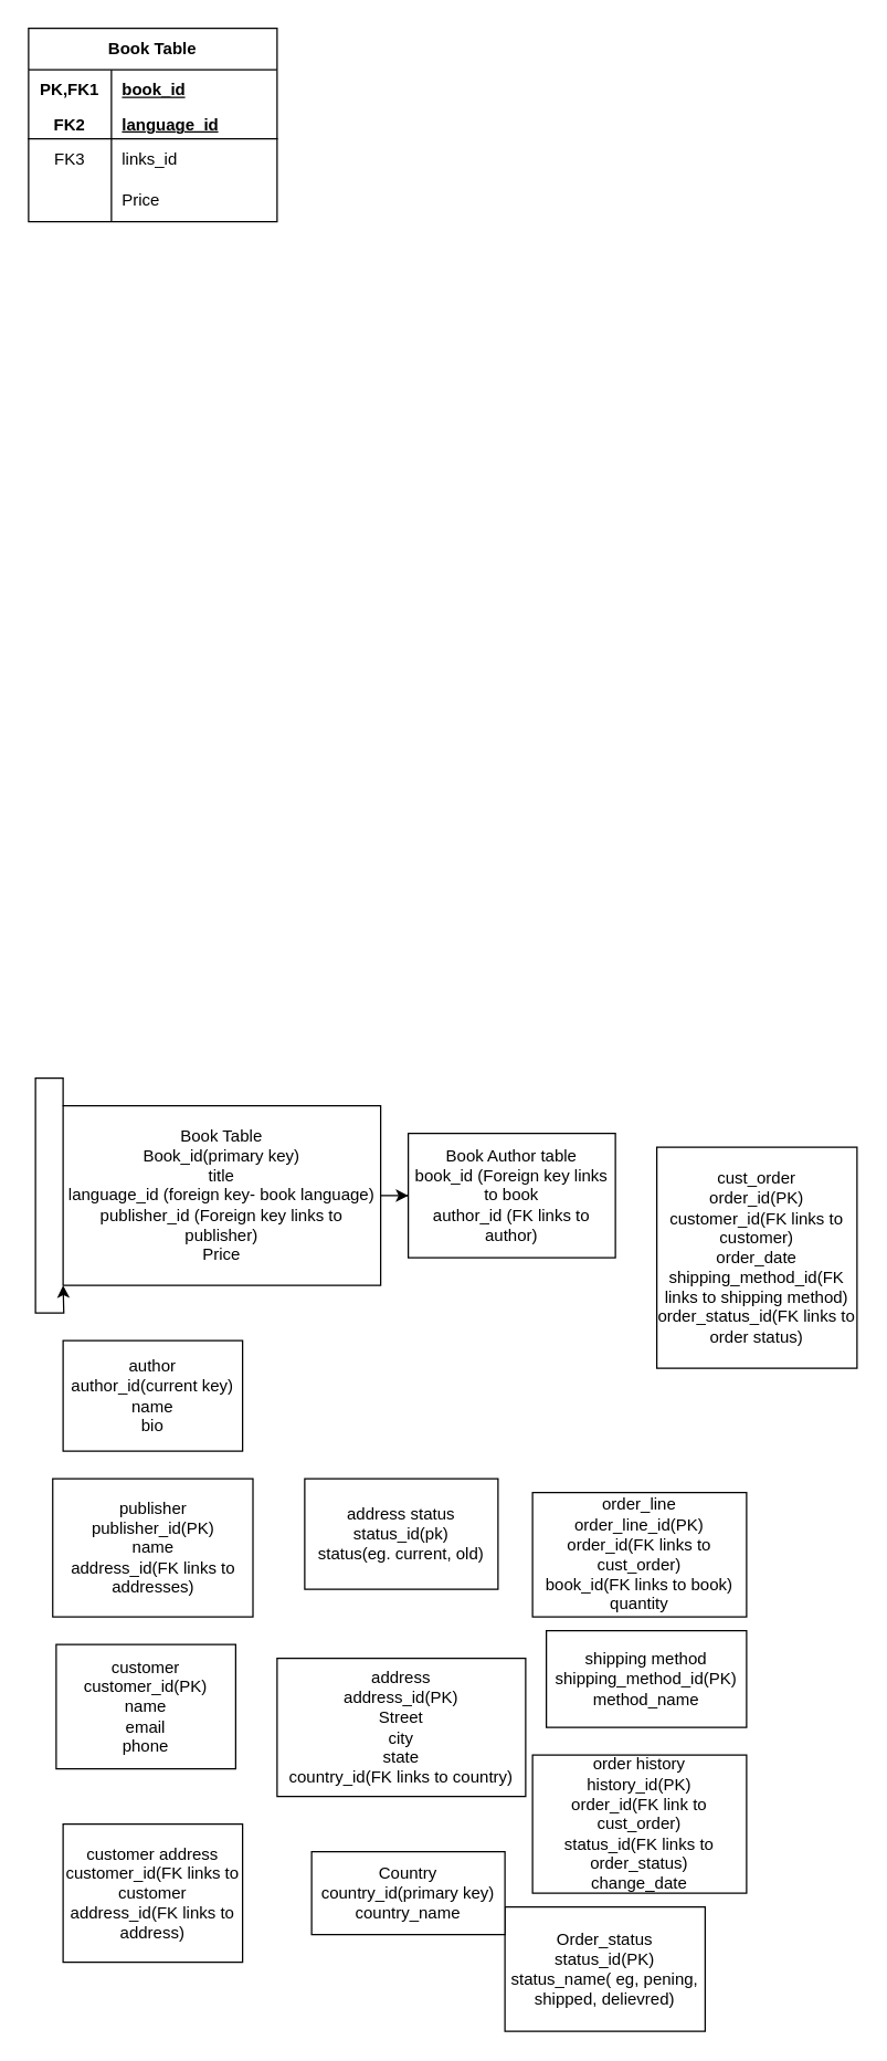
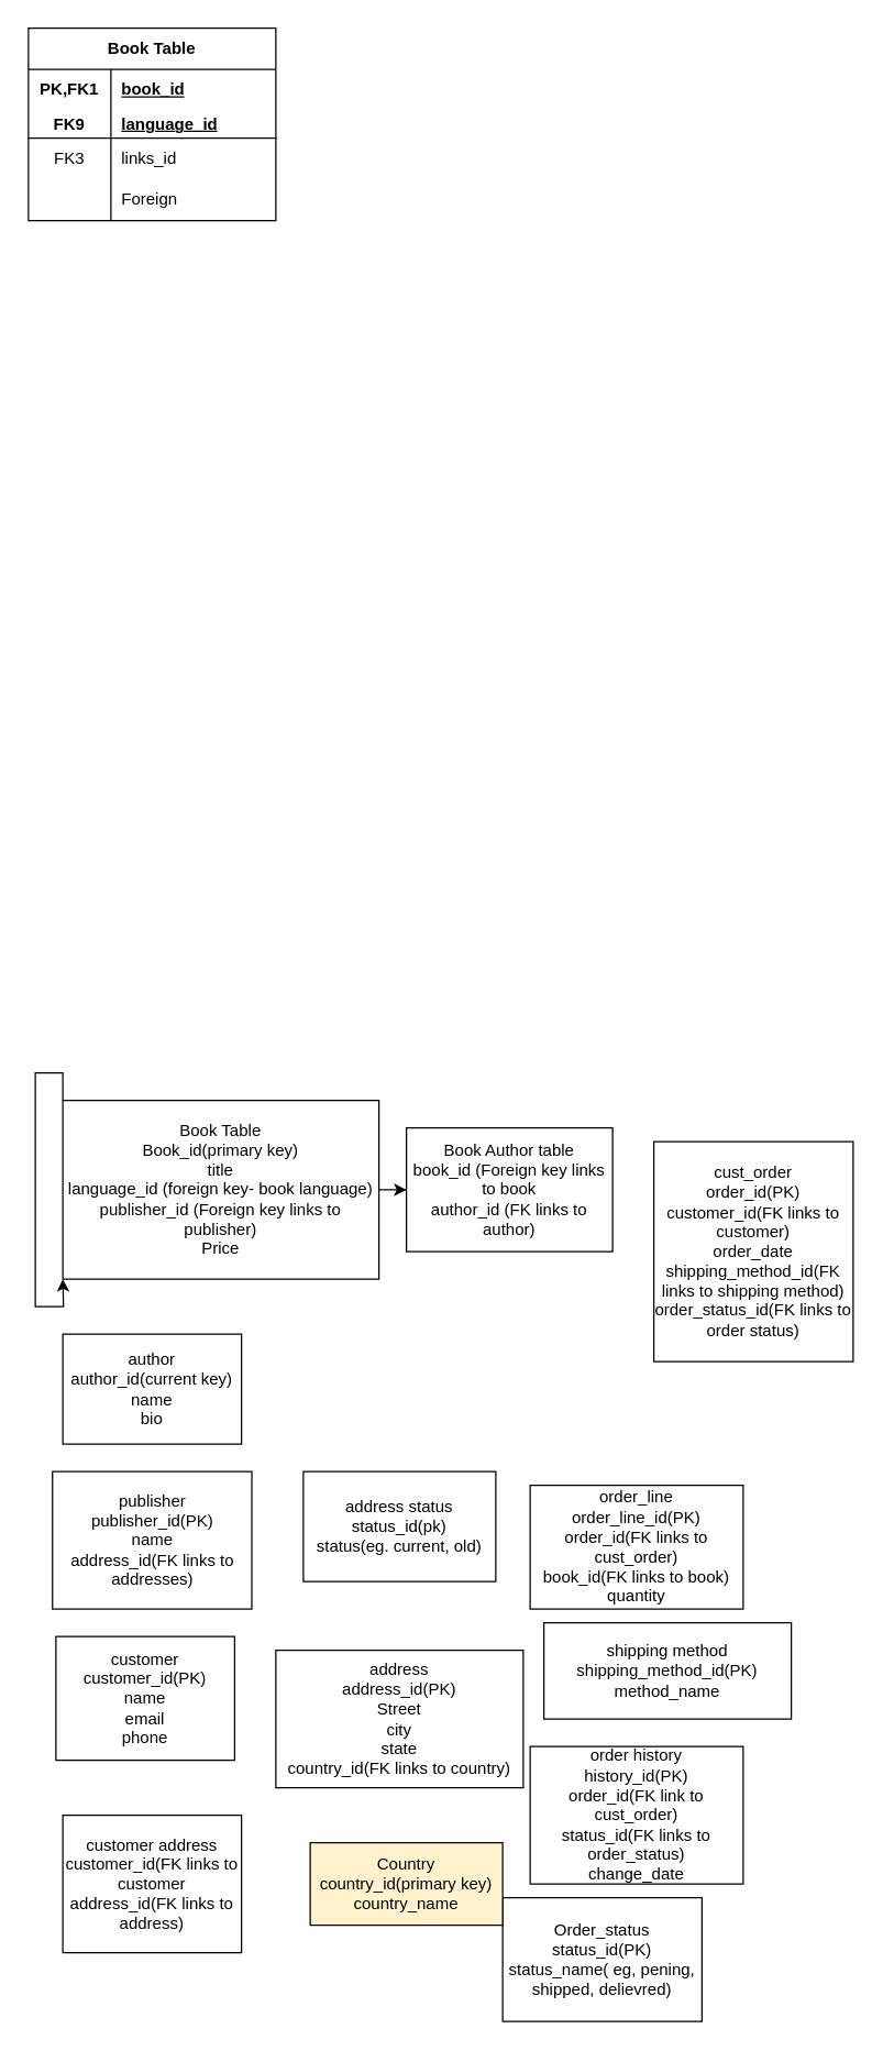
- <mxCell id="23" value="FK2" style="shape=partialRectangle;connectable=0;fillColor=none;top=0;left=0;bottom=0;right=0;fontStyle=1;overflow=hidden;html=1;whiteSpace=wrap;" vertex="1" parent="22"><mxGeometry width="60" height="20" as="geometry"><mxRectangle width="60" height="20" as="alternateBounds" /></mxGeometry></mxCell>
+ <mxCell id="23" value="FK9" style="shape=partialRectangle;connectable=0;fillColor=none;top=0;left=0;bottom=0;right=0;fontStyle=1;overflow=hidden;html=1;whiteSpace=wrap;" vertex="1" parent="22"><mxGeometry width="60" height="20" as="geometry"><mxRectangle width="60" height="20" as="alternateBounds" /></mxGeometry></mxCell>
- <mxCell id="30" value="Price" style="shape=partialRectangle;connectable=0;fillColor=none;top=0;left=0;bottom=0;right=0;align=left;spacingLeft=6;overflow=hidden;html=1;whiteSpace=wrap;" vertex="1" parent="28"><mxGeometry x="60" width="120" height="30" as="geometry"><mxRectangle width="120" height="30" as="alternateBounds" /></mxGeometry></mxCell>
+ <mxCell id="30" value="Foreign" style="shape=partialRectangle;connectable=0;fillColor=none;top=0;left=0;bottom=0;right=0;align=left;spacingLeft=6;overflow=hidden;html=1;whiteSpace=wrap;" vertex="1" parent="28"><mxGeometry x="60" width="120" height="30" as="geometry"><mxRectangle width="120" height="30" as="alternateBounds" /></mxGeometry></mxCell>
- <mxCell id="12" value="shipping method&lt;div&gt;shipping_method_id(PK)&lt;/div&gt;&lt;div&gt;method_name&lt;/div&gt;" style="rounded=0;whiteSpace=wrap;html=1;" parent="1" vertex="1"><mxGeometry x="395" y="1180" width="145" height="70" as="geometry" /></mxCell>
+ <mxCell id="12" value="shipping method&lt;div&gt;shipping_method_id(PK)&lt;/div&gt;&lt;div&gt;method_name&lt;/div&gt;" style="rounded=0;whiteSpace=wrap;html=1;" parent="1" vertex="1"><mxGeometry x="395" y="1180" width="180" height="70" as="geometry" /></mxCell>
- <mxCell id="16" value="Country&lt;div&gt;country_id(primary key)&lt;/div&gt;&lt;div&gt;country_name&lt;/div&gt;" style="rounded=0;whiteSpace=wrap;html=1;" parent="1" vertex="1"><mxGeometry x="225" y="1340" width="140" height="60" as="geometry" /></mxCell>
+ <mxCell id="16" value="Country&lt;div&gt;country_id(primary key)&lt;/div&gt;&lt;div&gt;country_name&lt;/div&gt;" style="rounded=0;whiteSpace=wrap;html=1;fillColor=#fff2cc;" parent="1" vertex="1"><mxGeometry x="225" y="1340" width="140" height="60" as="geometry" /></mxCell>
